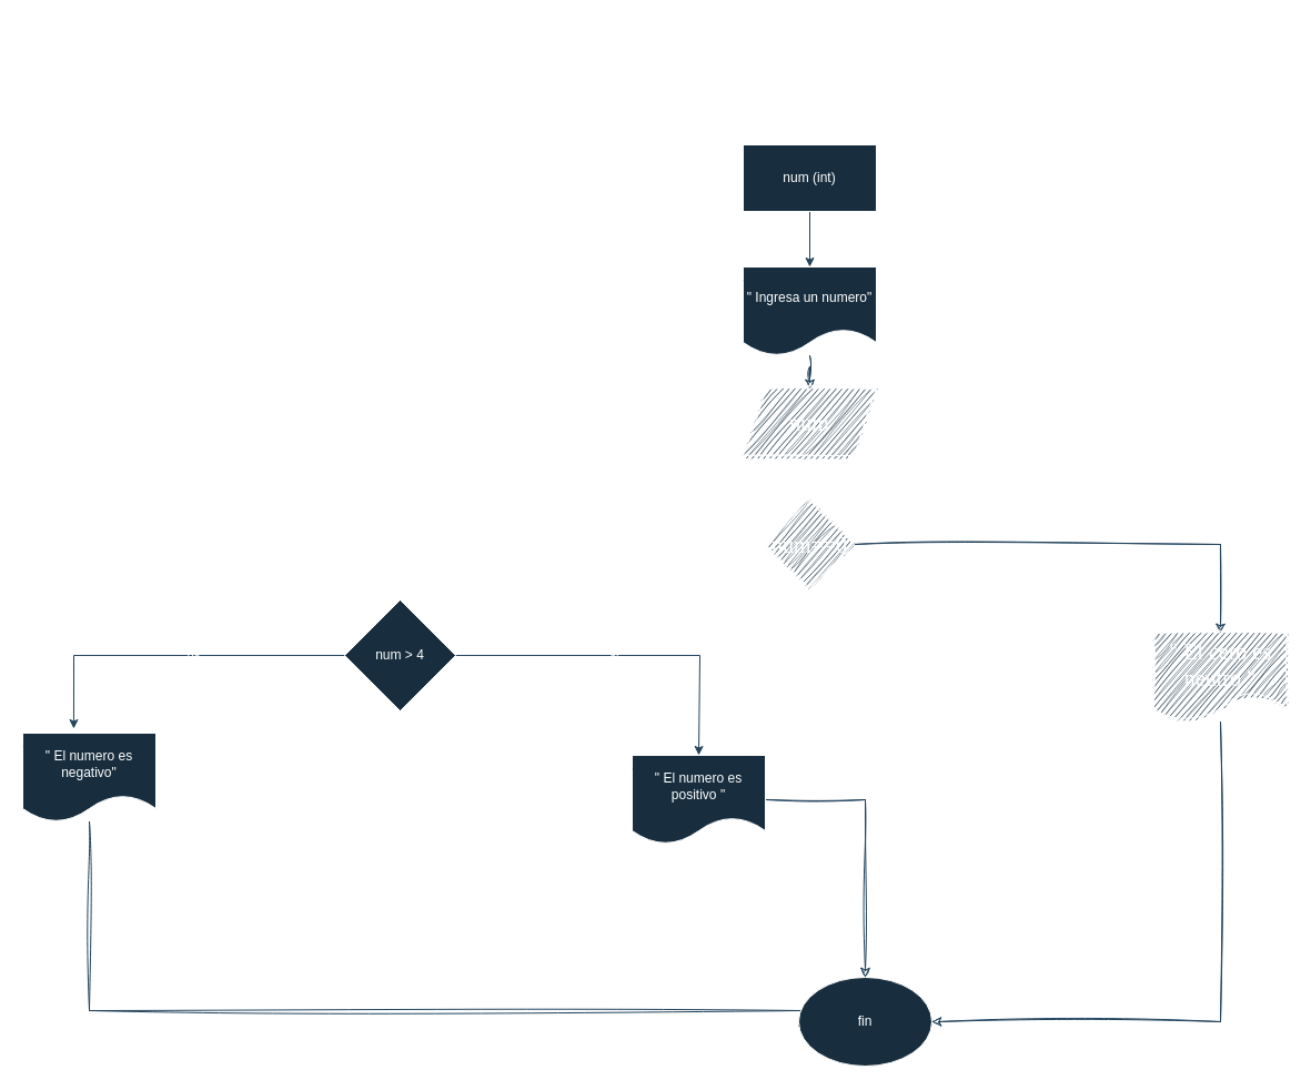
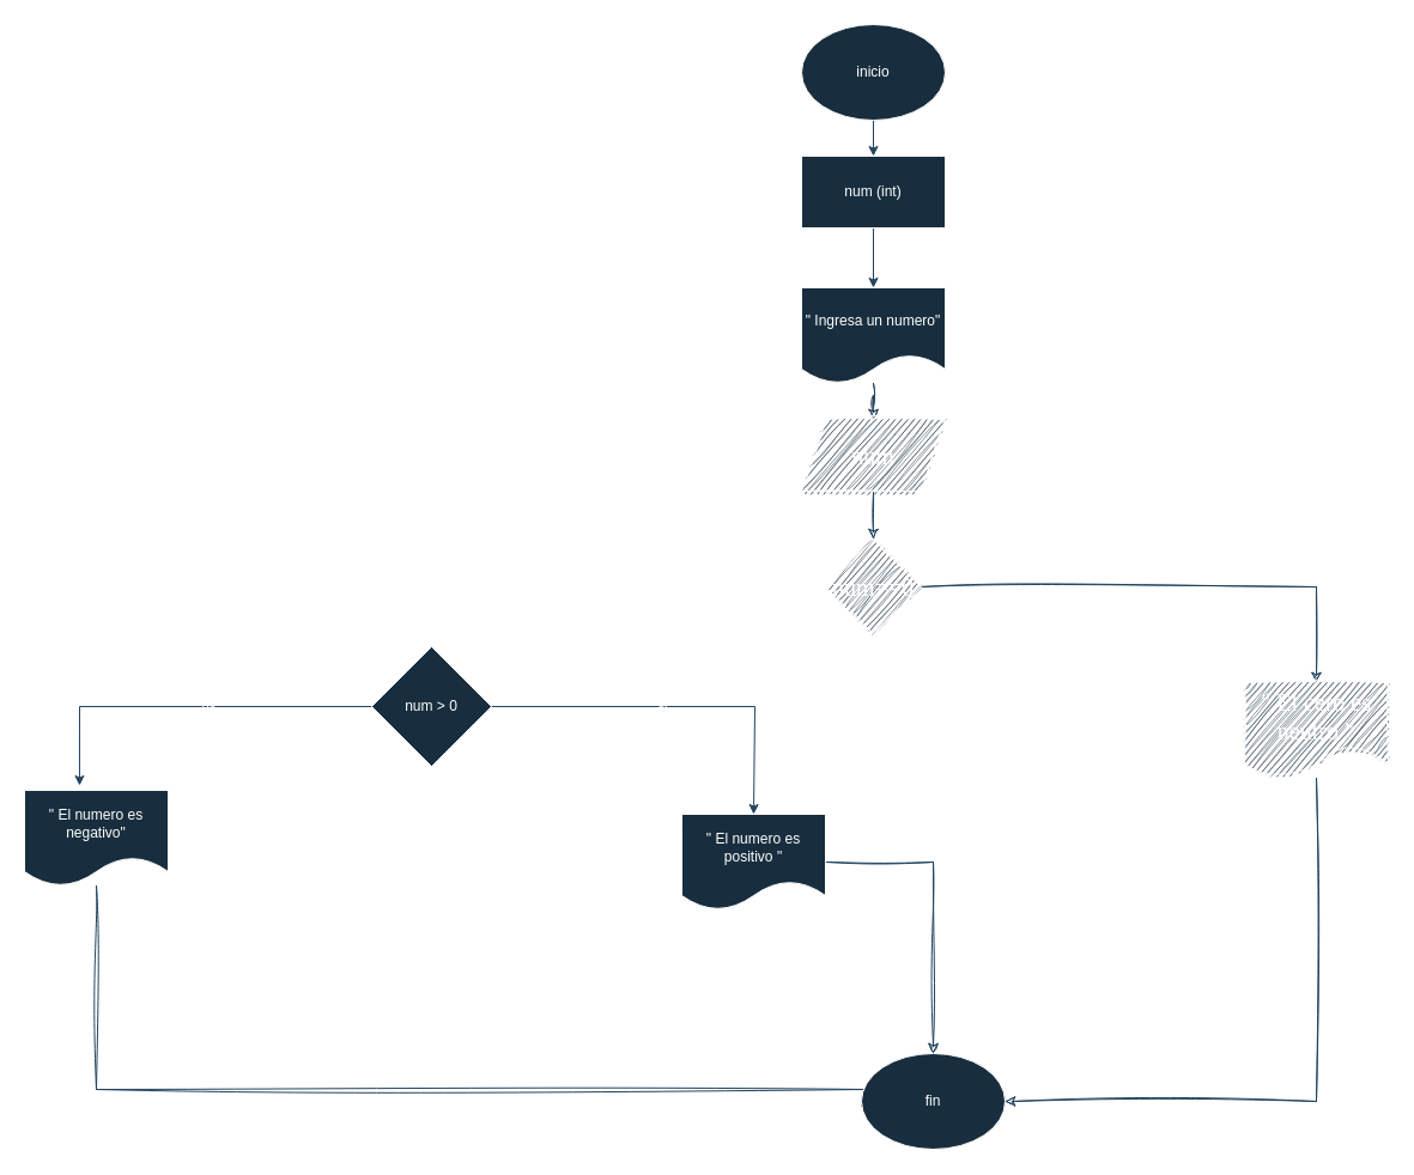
+ <mxCell id="3" value="inicio" style="ellipse;whiteSpace=wrap;html=1;labelBackgroundColor=none;fillColor=#182E3E;strokeColor=#FFFFFF;fontColor=#FFFFFF;" vertex="1" parent="1"><mxGeometry x="669" y="20" width="120" height="80" as="geometry" /></mxCell>
+ <mxCell id="2" value="" style="edgeStyle=orthogonalEdgeStyle;rounded=0;orthogonalLoop=1;jettySize=auto;html=1;labelBackgroundColor=none;strokeColor=#23445D;fontColor=default;" edge="1" parent="1" source="3" target="5"><mxGeometry relative="1" as="geometry" /></mxCell>
+ <mxCell id="18" value="" style="edgeStyle=orthogonalEdgeStyle;rounded=0;sketch=1;hachureGap=4;jiggle=2;curveFitting=1;orthogonalLoop=1;jettySize=auto;html=1;strokeColor=#23445D;fontFamily=Architects Daughter;fontSource=https%3A%2F%2Ffonts.googleapis.com%2Fcss%3Ffamily%3DArchitects%2BDaughter;fontSize=16;" edge="1" parent="1" source="19" target="21"><mxGeometry relative="1" as="geometry" /></mxCell>
- <mxCell id="12" value="num &amp;gt; 4" style="rhombus;whiteSpace=wrap;html=1;labelBackgroundColor=none;fillColor=#182E3E;strokeColor=#FFFFFF;fontColor=#FFFFFF;" vertex="1" parent="1"><mxGeometry x="310" y="540" width="100" height="100" as="geometry" /></mxCell>
+ <mxCell id="12" value="num &amp;gt; 0" style="rhombus;whiteSpace=wrap;html=1;labelBackgroundColor=none;fillColor=#182E3E;strokeColor=#FFFFFF;fontColor=#FFFFFF;" vertex="1" parent="1"><mxGeometry x="310" y="540" width="100" height="100" as="geometry" /></mxCell>
